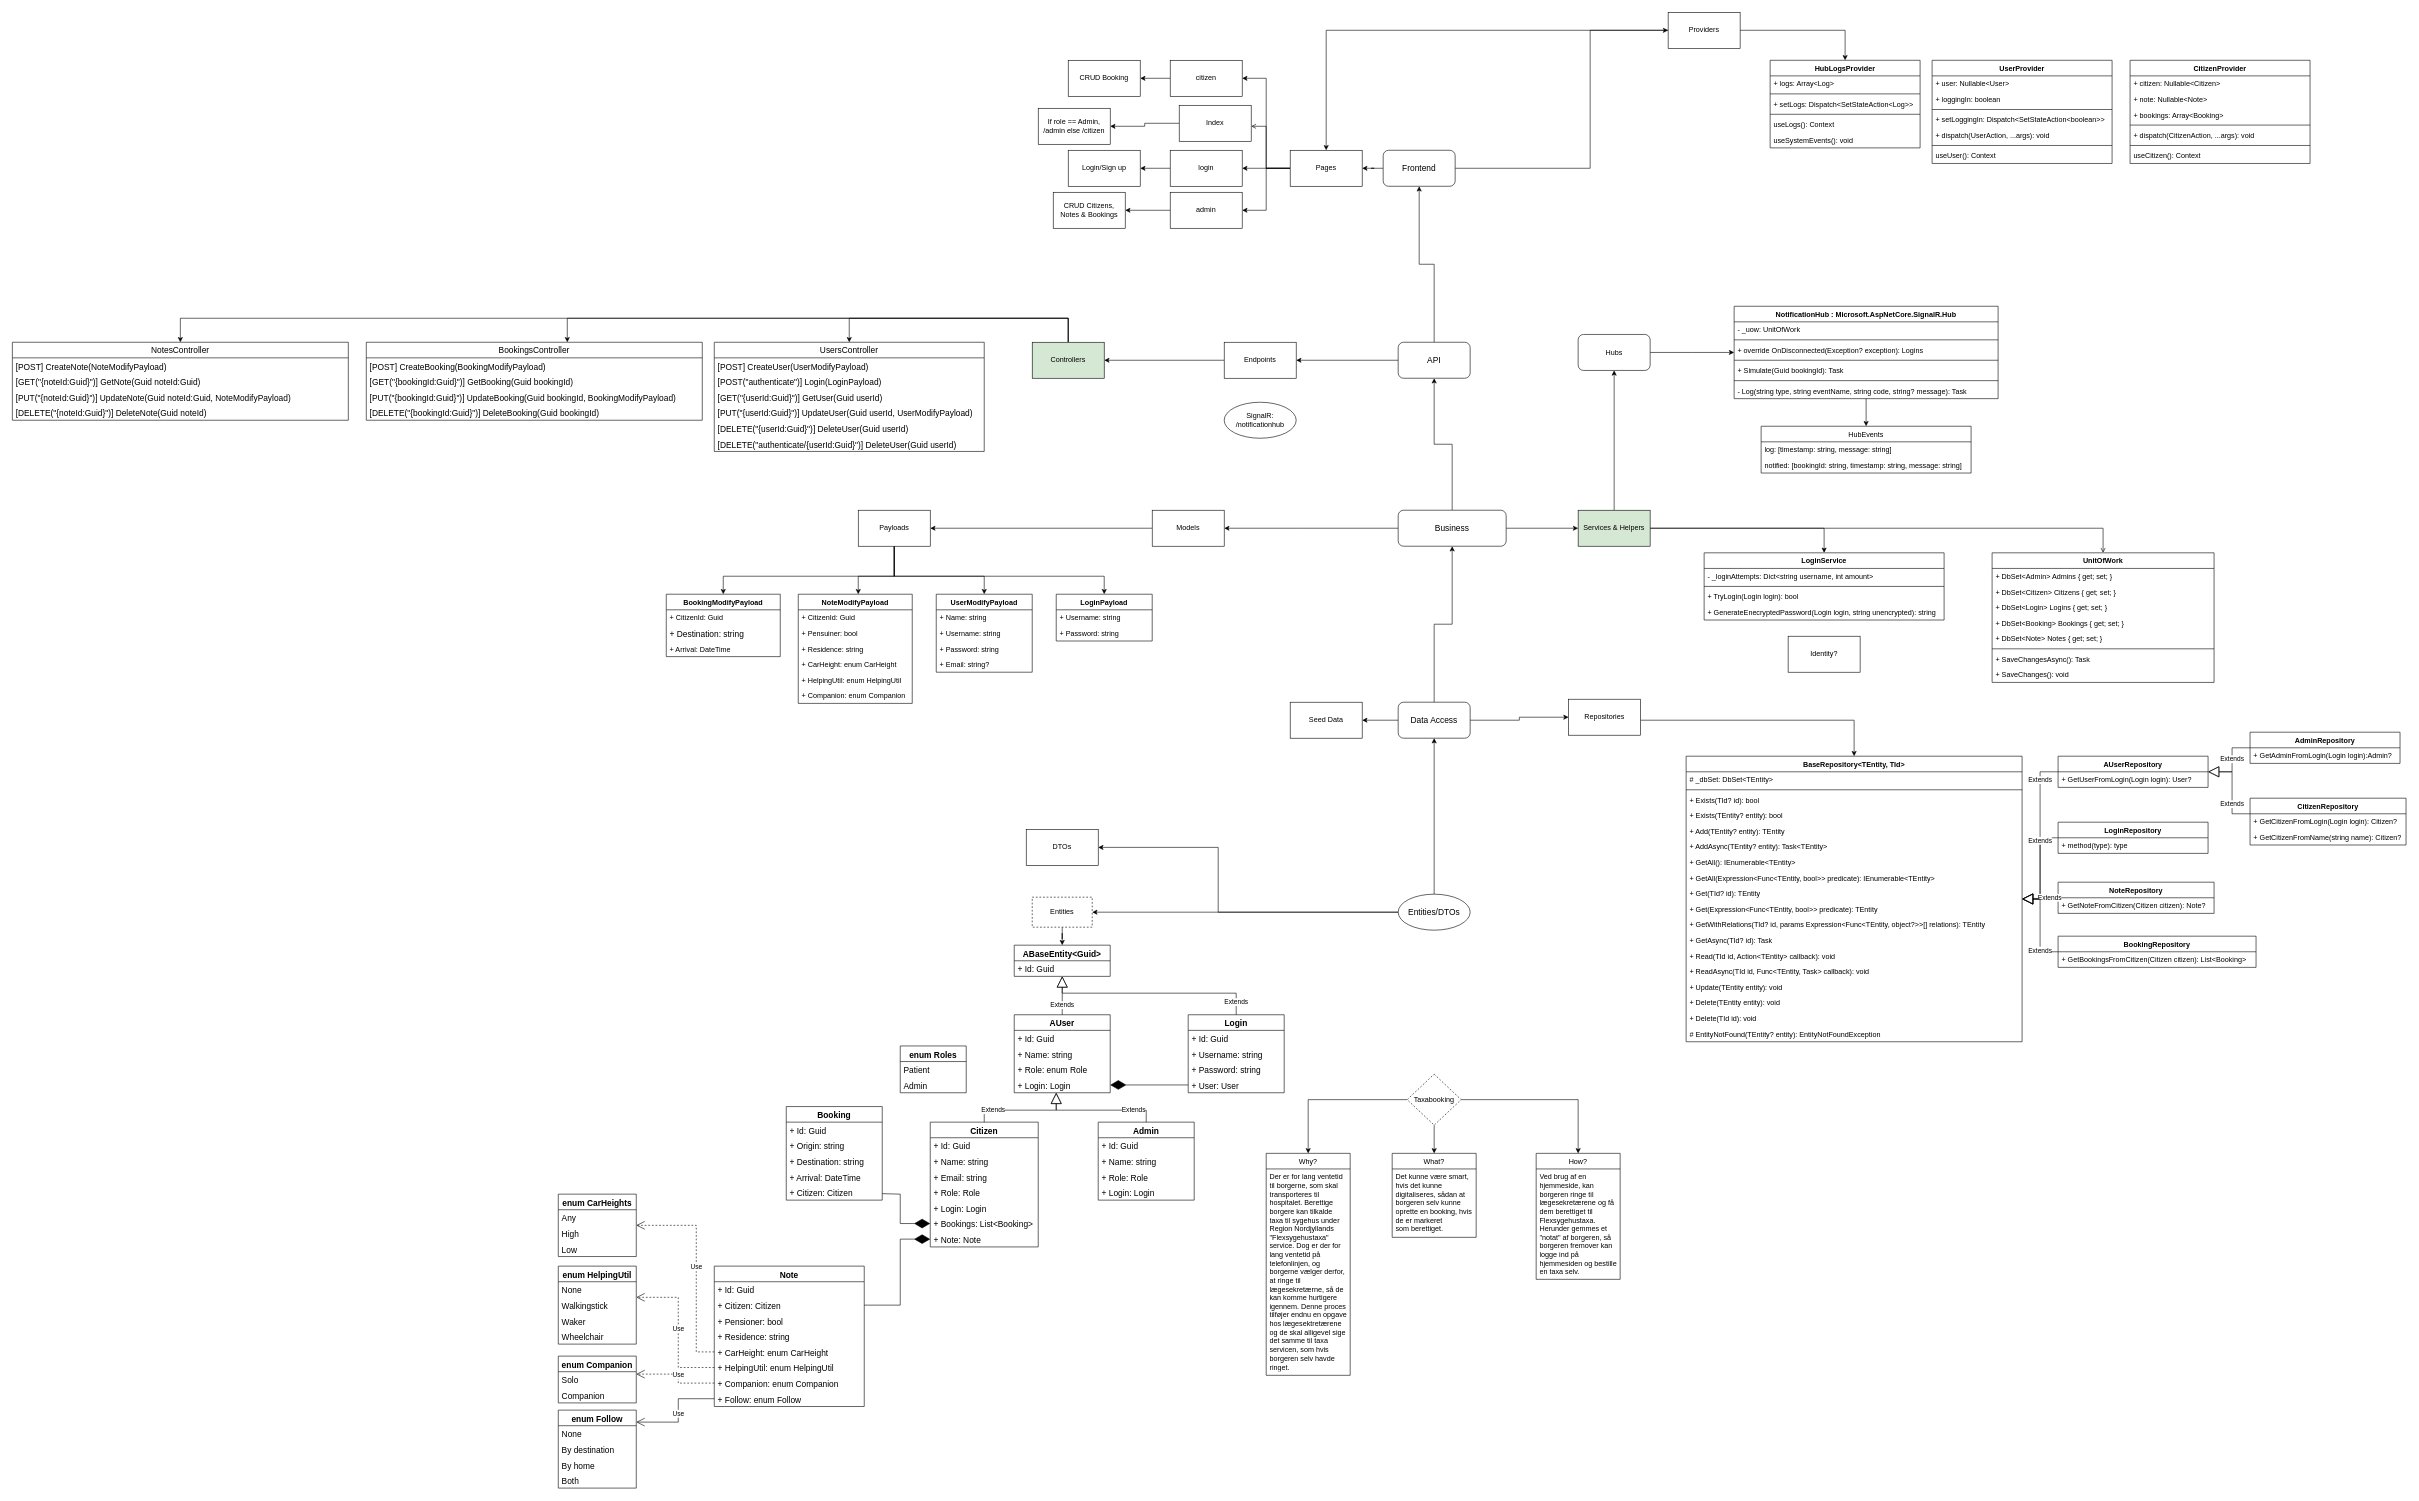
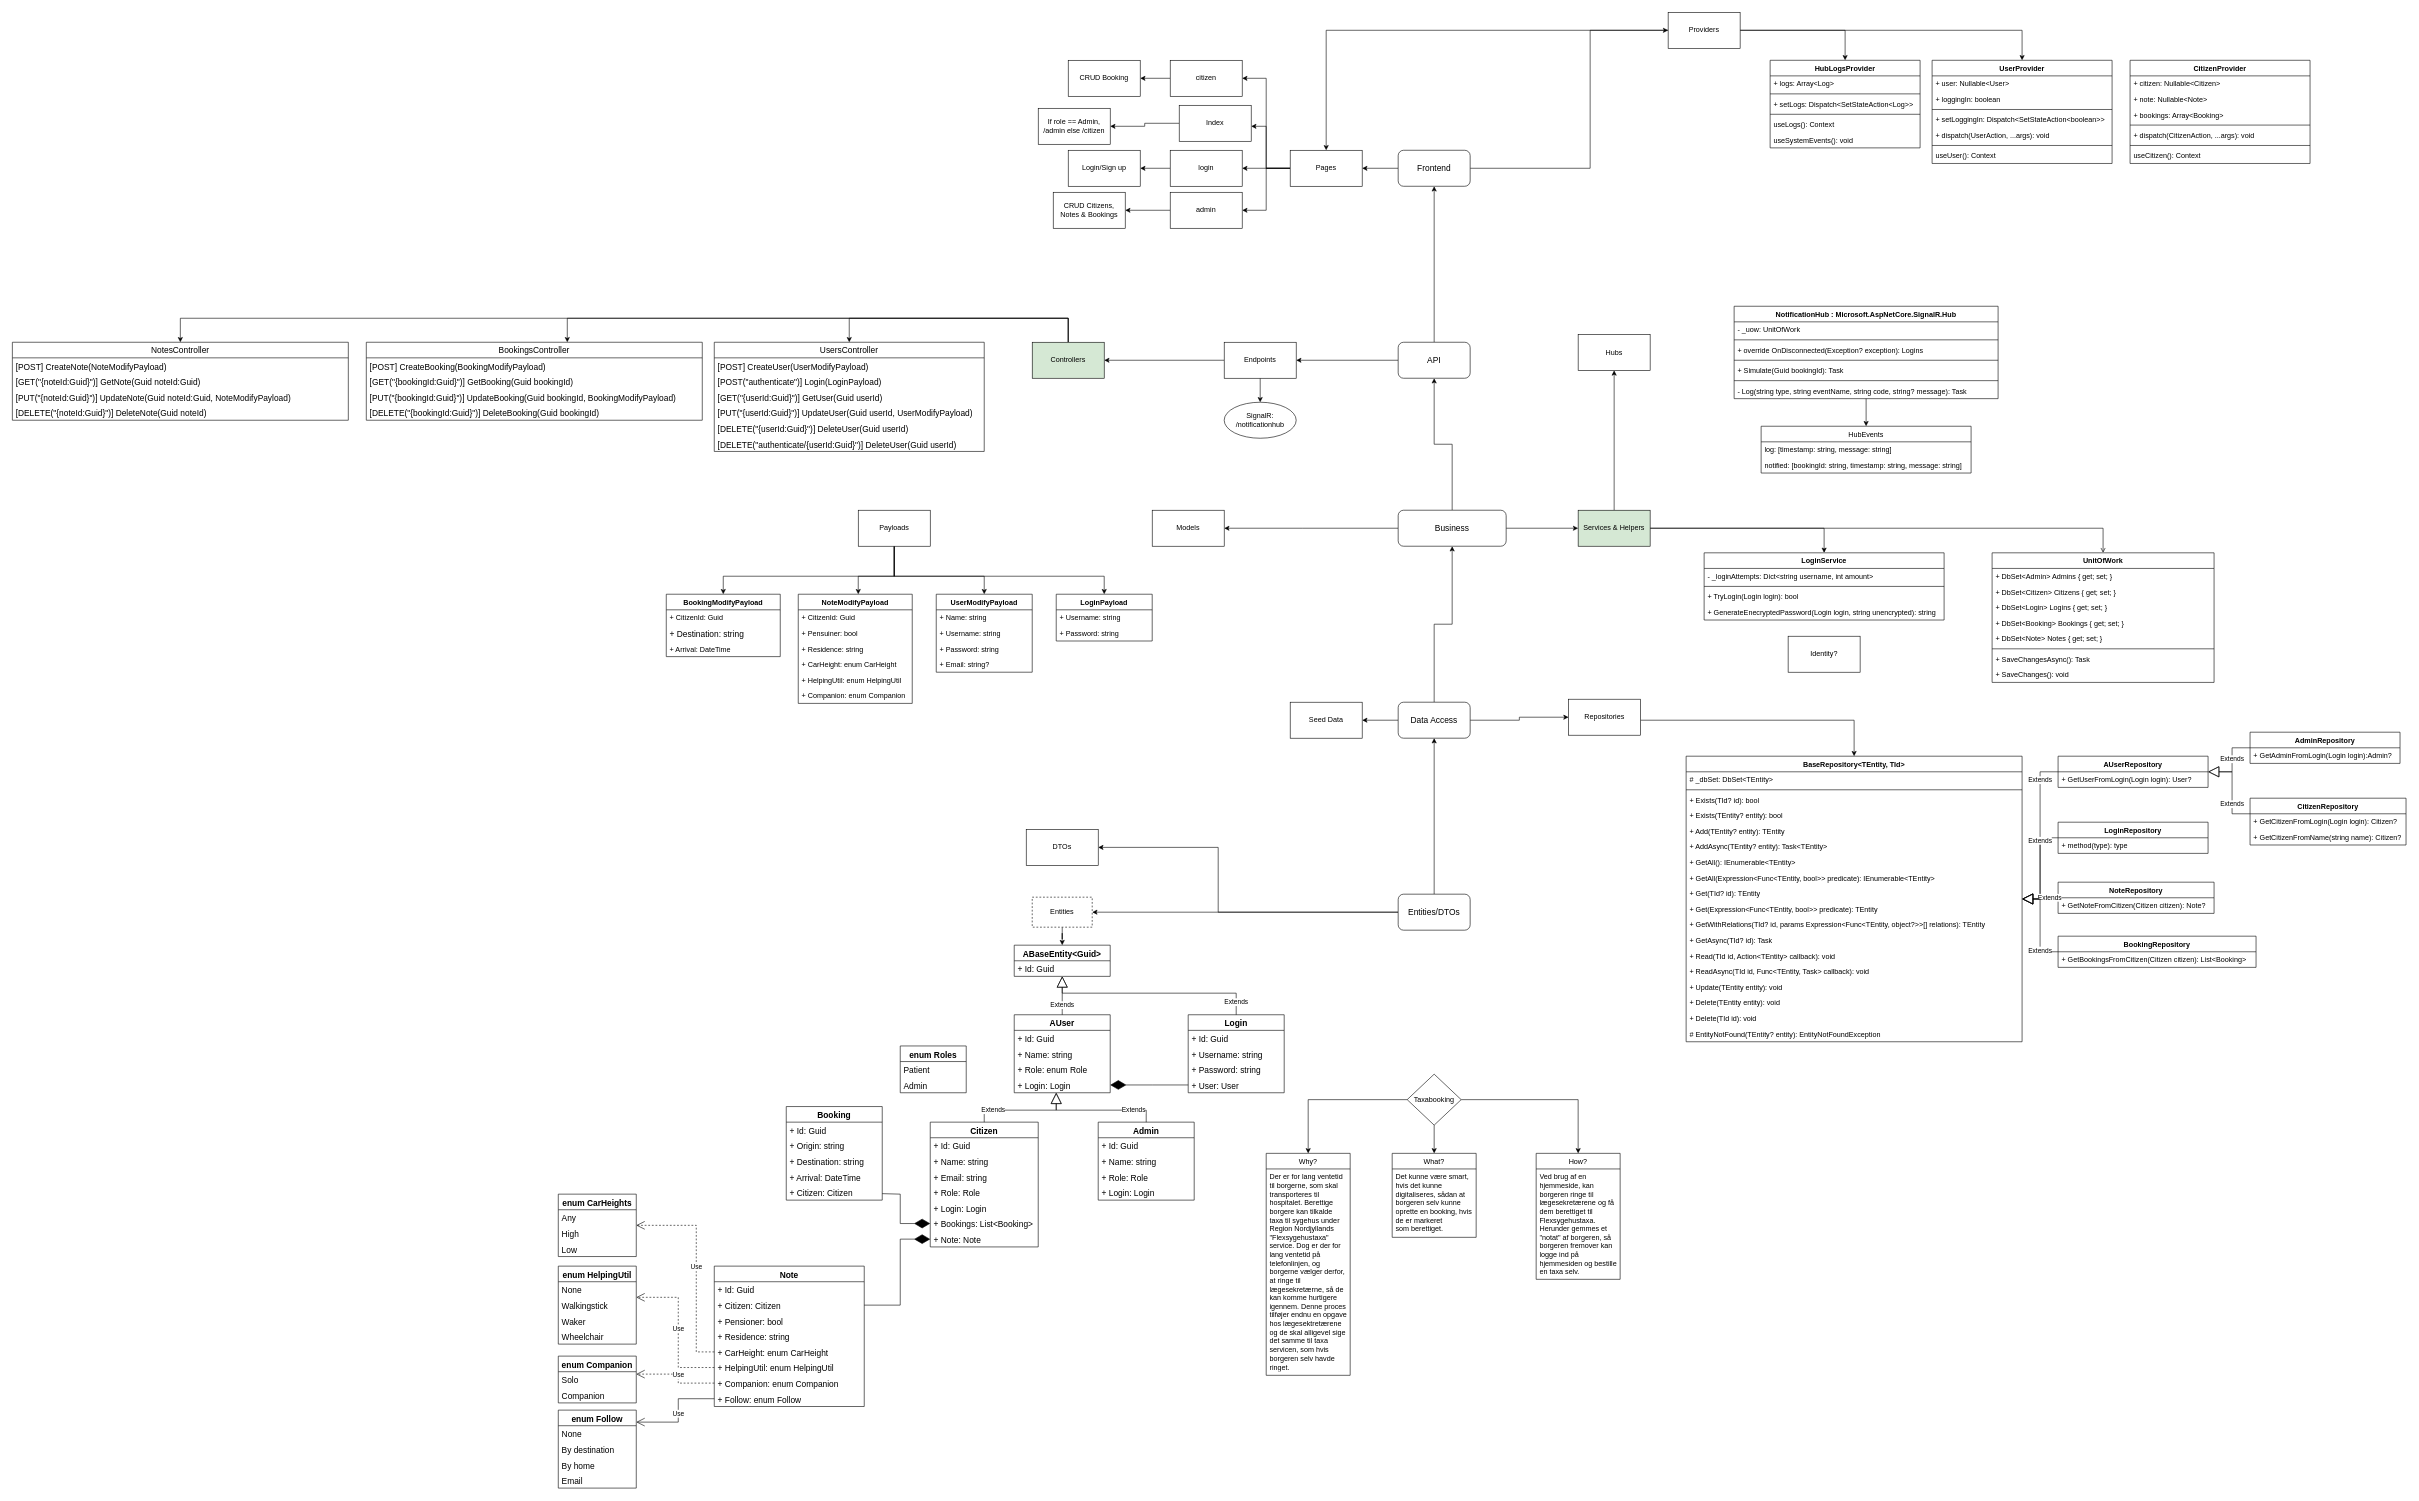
+ <mxCell id="73" style="edgeStyle=orthogonalEdgeStyle;rounded=0;orthogonalLoop=1;jettySize=auto;html=1;entryX=0.5;entryY=0;entryDx=0;entryDy=0;" parent="1" source="75" target="159" edge="1"><mxGeometry relative="1" as="geometry" /></mxCell>
- <mxCell id="62" style="edgeStyle=orthogonalEdgeStyle;rounded=0;orthogonalLoop=1;jettySize=auto;html=1;endArrow=open;" parent="1" source="65" target="79" edge="1"><mxGeometry relative="1" as="geometry"><Array as="points"><mxPoint x="2110" y="280" /><mxPoint x="2110" y="210" /></Array></mxGeometry></mxCell>
+ <mxCell id="62" style="edgeStyle=orthogonalEdgeStyle;rounded=0;orthogonalLoop=1;jettySize=auto;html=1;" parent="1" source="65" target="79" edge="1"><mxGeometry relative="1" as="geometry"><Array as="points"><mxPoint x="2110" y="280" /><mxPoint x="2110" y="210" /></Array></mxGeometry></mxCell>
- <mxCell id="29" value="Frontend" style="rounded=1;whiteSpace=wrap;html=1;fontSize=14;" parent="1" vertex="1"><mxGeometry x="2305" y="250" width="120" height="60" as="geometry" /></mxCell>
+ <mxCell id="29" value="Frontend" style="rounded=1;whiteSpace=wrap;html=1;fontSize=14;" parent="1" vertex="1"><mxGeometry x="2330" y="250" width="120" height="60" as="geometry" /></mxCell>
- <mxCell id="133" value="Hubs" style="whiteSpace=wrap;html=1;rounded=1;" parent="1" vertex="1"><mxGeometry x="2630" y="557" width="120" height="60" as="geometry" /></mxCell>
+ <mxCell id="133" value="Hubs" style="whiteSpace=wrap;html=1;" parent="1" vertex="1"><mxGeometry x="2630" y="557" width="120" height="60" as="geometry" /></mxCell>
- <mxCell id="132" style="edgeStyle=orthogonalEdgeStyle;rounded=0;orthogonalLoop=1;jettySize=auto;html=1;" parent="1" source="133" target="135" edge="1"><mxGeometry relative="1" as="geometry"><Array as="points"><mxPoint x="2820" y="587" /><mxPoint x="2820" y="587" /></Array><mxPoint x="3020" y="440" as="targetPoint" /></mxGeometry></mxCell>
+ <mxCell id="59" style="edgeStyle=orthogonalEdgeStyle;rounded=0;orthogonalLoop=1;jettySize=auto;html=1;" parent="1" source="60" target="111" edge="1"><mxGeometry relative="1" as="geometry" /></mxCell>
- <mxCell id="70" style="edgeStyle=orthogonalEdgeStyle;rounded=0;orthogonalLoop=1;jettySize=auto;html=1;" parent="1" source="71" target="123" edge="1"><mxGeometry relative="1" as="geometry" /></mxCell>
- <mxCell id="19" value="Entities/DTOs" style="ellipse;whiteSpace=wrap;html=1;fontSize=14;" parent="1" vertex="1"><mxGeometry x="2330" y="1490" width="120" height="60" as="geometry" /></mxCell>
+ <mxCell id="19" value="Entities/DTOs" style="rounded=1;whiteSpace=wrap;html=1;fontSize=14;" parent="1" vertex="1"><mxGeometry x="2330" y="1490" width="120" height="60" as="geometry" /></mxCell>
- <mxCell id="5" value="Taxabooking" style="rhombus;whiteSpace=wrap;html=1;dashed=1;" parent="1" vertex="1"><mxGeometry x="2345" y="1790" width="90" height="85" as="geometry" /></mxCell>
+ <mxCell id="5" value="Taxabooking" style="rhombus;whiteSpace=wrap;html=1;" parent="1" vertex="1"><mxGeometry x="2345" y="1790" width="90" height="85" as="geometry" /></mxCell>
- <mxCell id="271" value="Both" style="text;strokeColor=none;fillColor=none;align=left;verticalAlign=top;spacingLeft=4;spacingRight=4;overflow=hidden;rotatable=0;points=[[0,0.5],[1,0.5]];portConstraint=eastwest;fontSize=14;" vertex="1" parent="267"><mxGeometry y="104" width="130" height="26" as="geometry" /></mxCell>
+ <mxCell id="271" value="Email" style="text;strokeColor=none;fillColor=none;align=left;verticalAlign=top;spacingLeft=4;spacingRight=4;overflow=hidden;rotatable=0;points=[[0,0.5],[1,0.5]];portConstraint=eastwest;fontSize=14;" vertex="1" parent="267"><mxGeometry y="104" width="130" height="26" as="geometry" /></mxCell>
